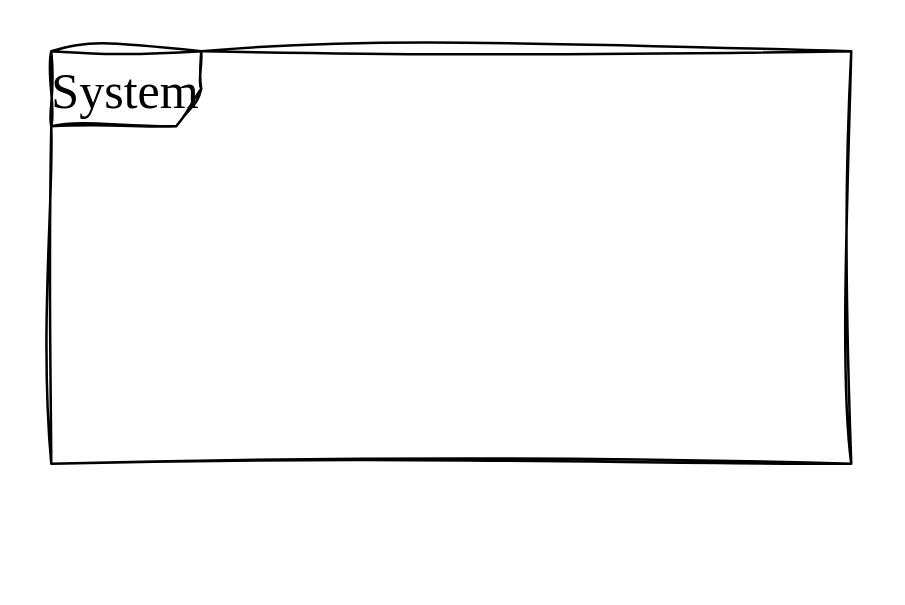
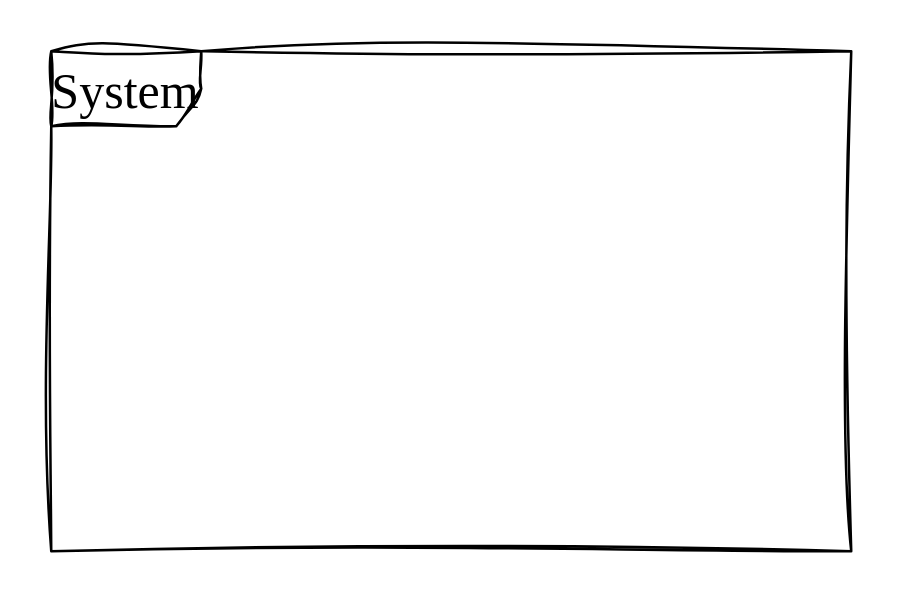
- <mxCell id="2" value="System" style="shape=umlFrame;whiteSpace=wrap;html=1;pointerEvents=0;sketch=1;hachureGap=4;jiggle=2;curveFitting=1;fontFamily=Architects Daughter;fontSource=https%3A%2F%2Ffonts.googleapis.com%2Fcss%3Ffamily%3DArchitects%2BDaughter;fontSize=20;" vertex="1" parent="1"><mxGeometry x="20" y="20" width="320" height="165" as="geometry" /></mxCell>
+ <mxCell id="2" value="System" style="shape=umlFrame;whiteSpace=wrap;html=1;pointerEvents=0;sketch=1;hachureGap=4;jiggle=2;curveFitting=1;fontFamily=Architects Daughter;fontSource=https%3A%2F%2Ffonts.googleapis.com%2Fcss%3Ffamily%3DArchitects%2BDaughter;fontSize=20;" vertex="1" parent="1"><mxGeometry x="20" y="20" width="320" height="200" as="geometry" /></mxCell>
